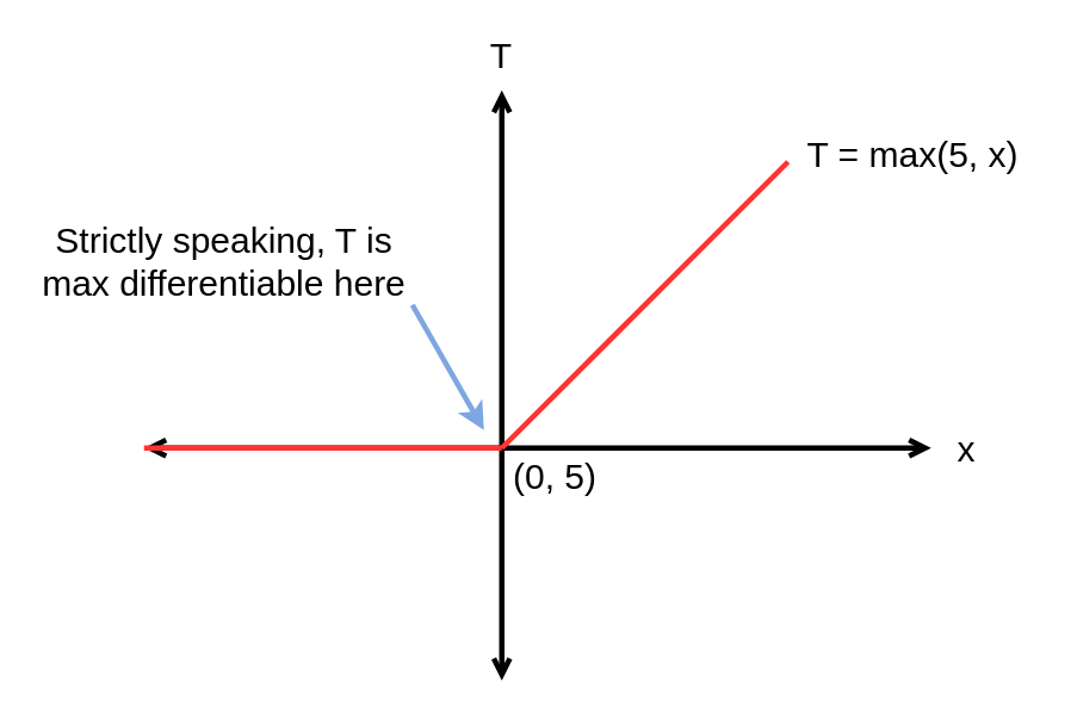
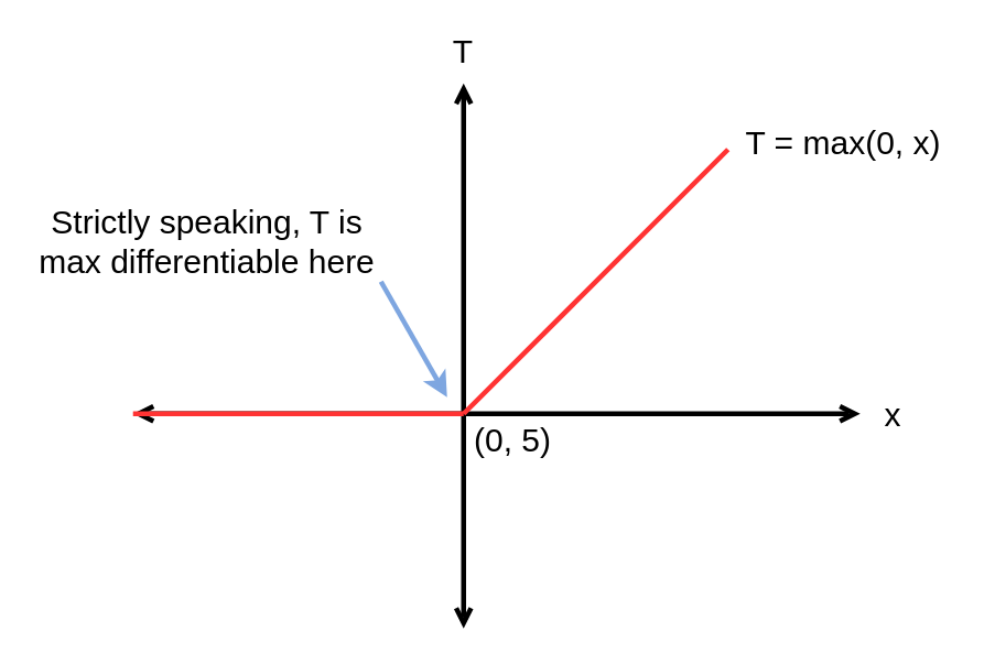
- <mxCell id="8" value="&lt;font style=&quot;font-size: 20px&quot;&gt;T = max(5, x)&lt;/font&gt;" style="text;html=1;strokeColor=none;fillColor=none;align=center;verticalAlign=middle;whiteSpace=wrap;rounded=0;" vertex="1" parent="1"><mxGeometry x="440" y="70" width="140" height="30" as="geometry" /></mxCell>
+ <mxCell id="8" value="&lt;font style=&quot;font-size: 20px&quot;&gt;T = max(0, x)&lt;/font&gt;" style="text;html=1;strokeColor=none;fillColor=none;align=center;verticalAlign=middle;whiteSpace=wrap;rounded=0;" vertex="1" parent="1"><mxGeometry x="440" y="70" width="140" height="30" as="geometry" /></mxCell>
